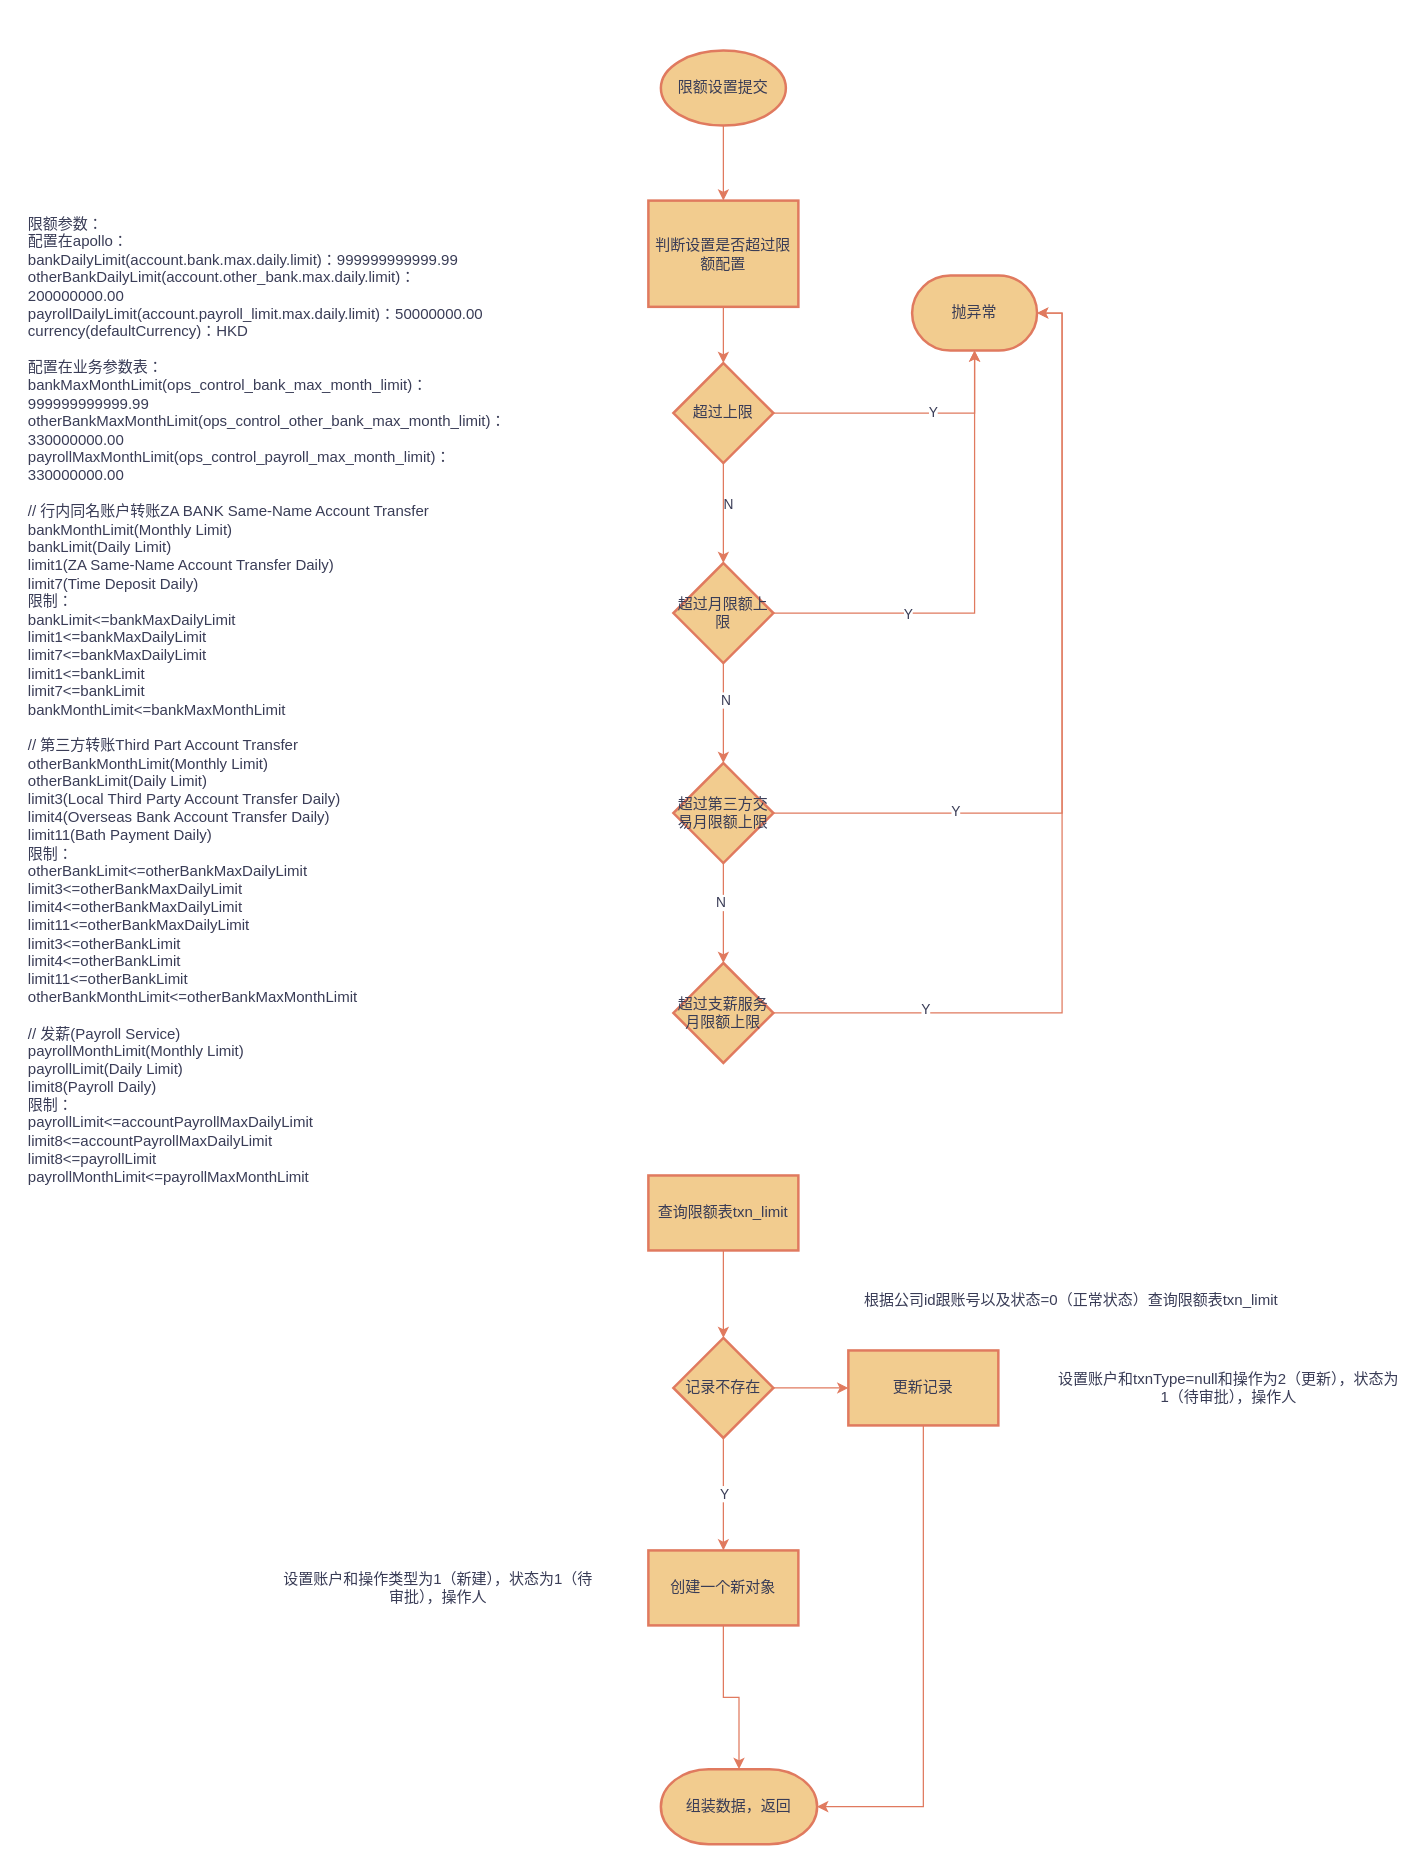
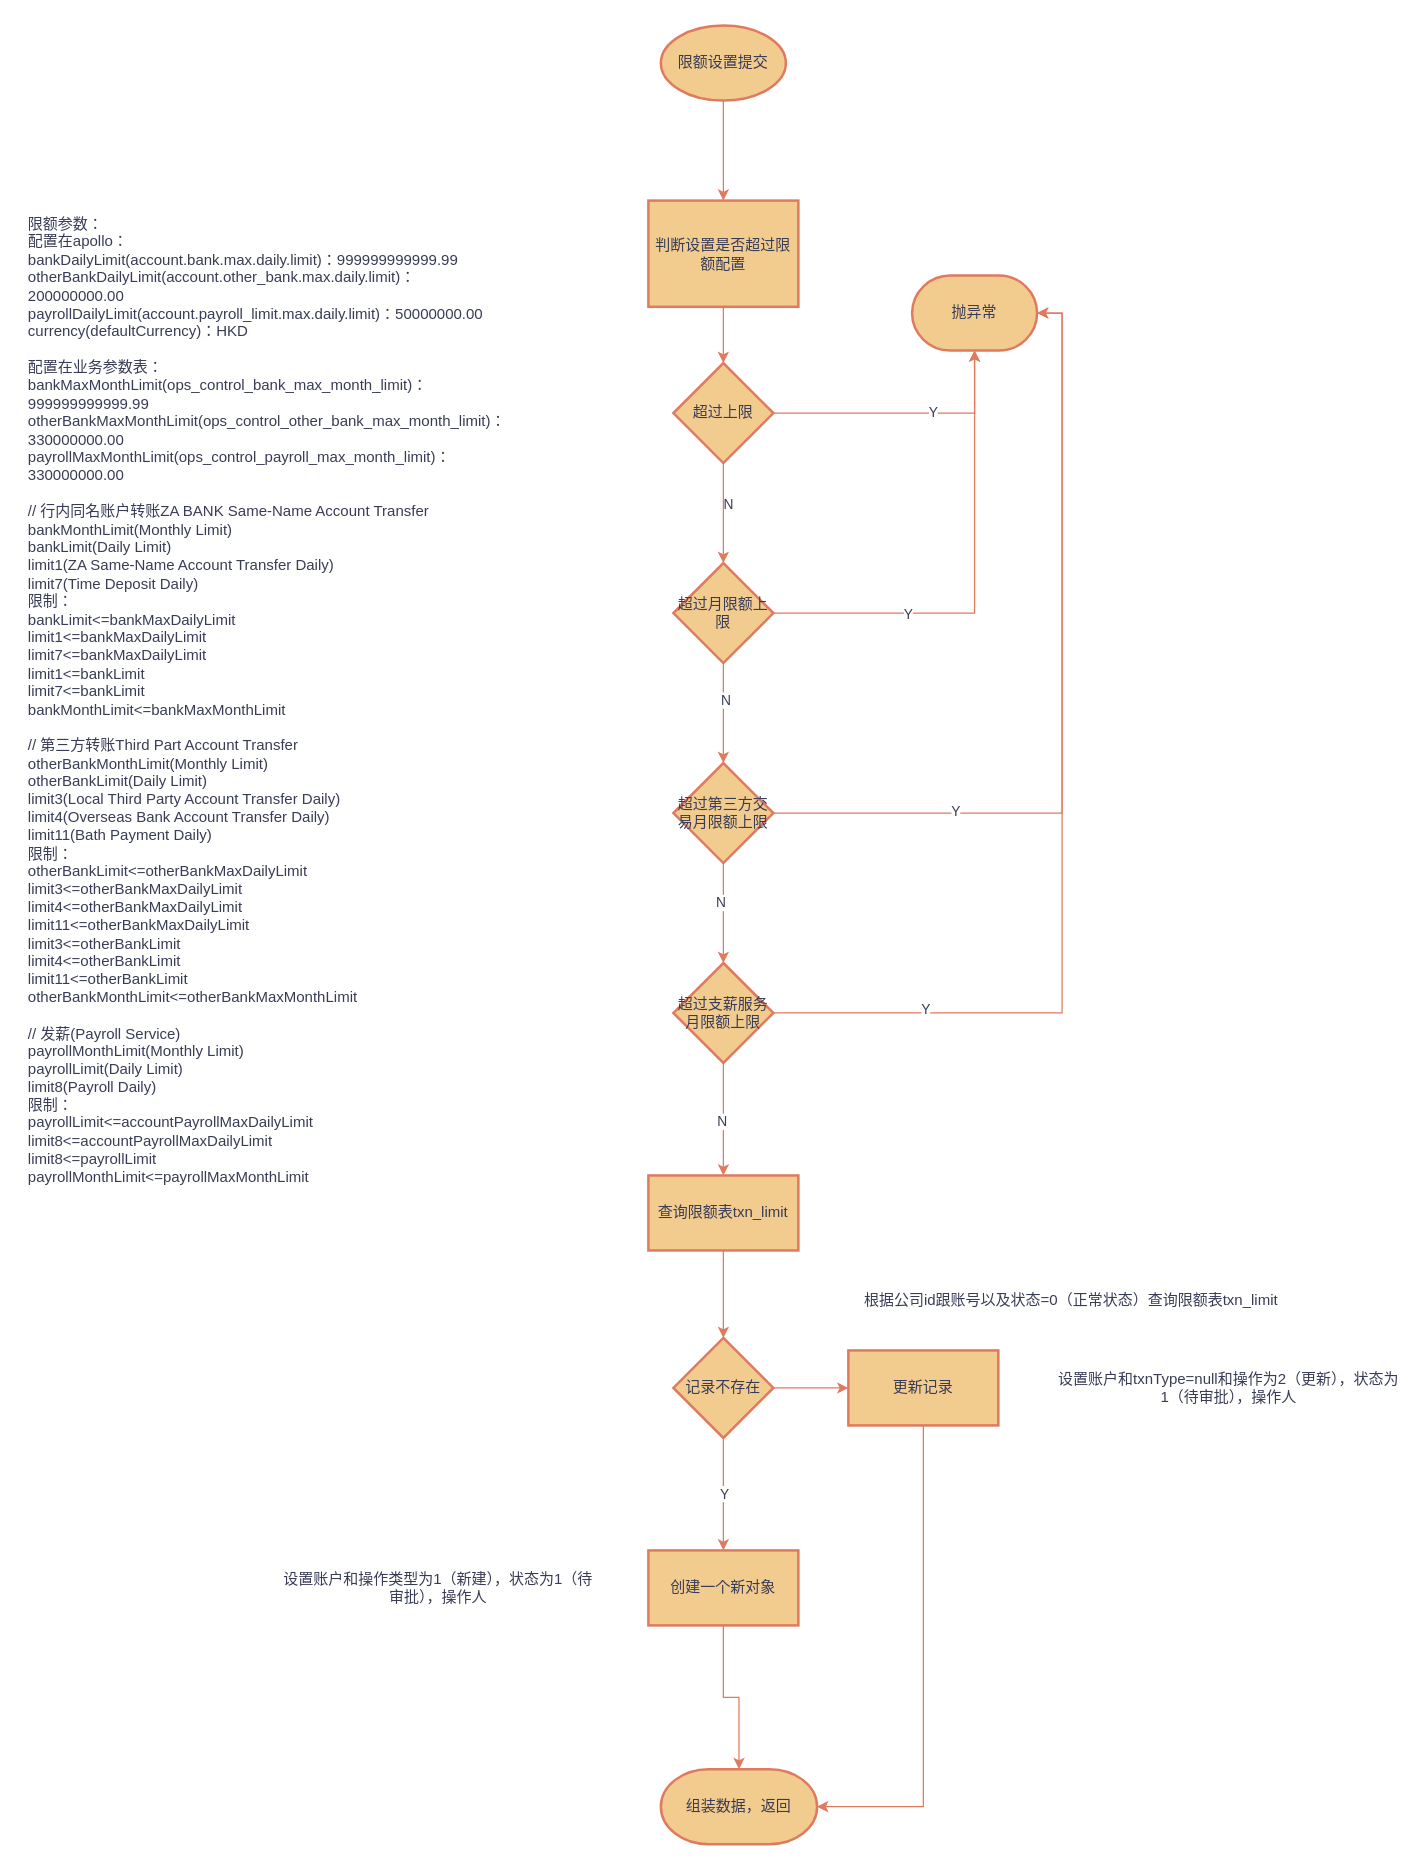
- <mxCell id="3" value="限额设置提交" style="strokeWidth=2;html=1;shape=mxgraph.flowchart.start_1;whiteSpace=wrap;labelBackgroundColor=none;fillColor=#F2CC8F;strokeColor=#E07A5F;fontColor=#393C56;" vertex="1" parent="1"><mxGeometry x="528" y="40" width="100" height="60" as="geometry" /></mxCell>
+ <mxCell id="3" value="限额设置提交" style="strokeWidth=2;html=1;shape=mxgraph.flowchart.start_1;whiteSpace=wrap;labelBackgroundColor=none;fillColor=#F2CC8F;strokeColor=#E07A5F;fontColor=#393C56;" vertex="1" parent="1"><mxGeometry x="528" y="20" width="100" height="60" as="geometry" /></mxCell>
+ <mxCell id="22" value="" style="edgeStyle=orthogonalEdgeStyle;rounded=0;orthogonalLoop=1;jettySize=auto;html=1;strokeColor=#E07A5F;fontColor=#393C56;fillColor=#F2CC8F;" edge="1" parent="1" source="24" target="28"><mxGeometry relative="1" as="geometry" /></mxCell>
+ <mxCell id="23" value="N" style="edgeLabel;html=1;align=center;verticalAlign=middle;resizable=0;points=[];strokeColor=#E07A5F;fontColor=#393C56;fillColor=#F2CC8F;" vertex="1" connectable="0" parent="22"><mxGeometry x="0.022" y="-2" relative="1" as="geometry"><mxPoint as="offset" /></mxGeometry></mxCell>
